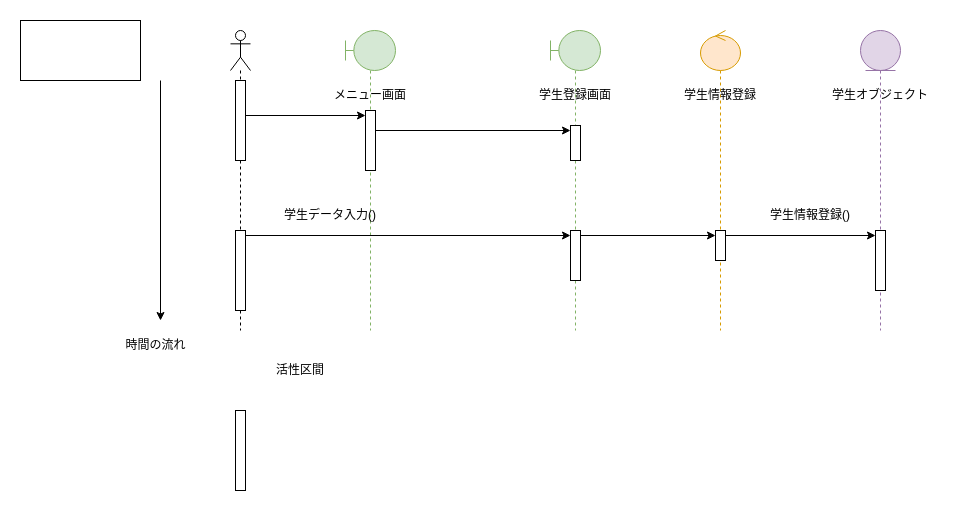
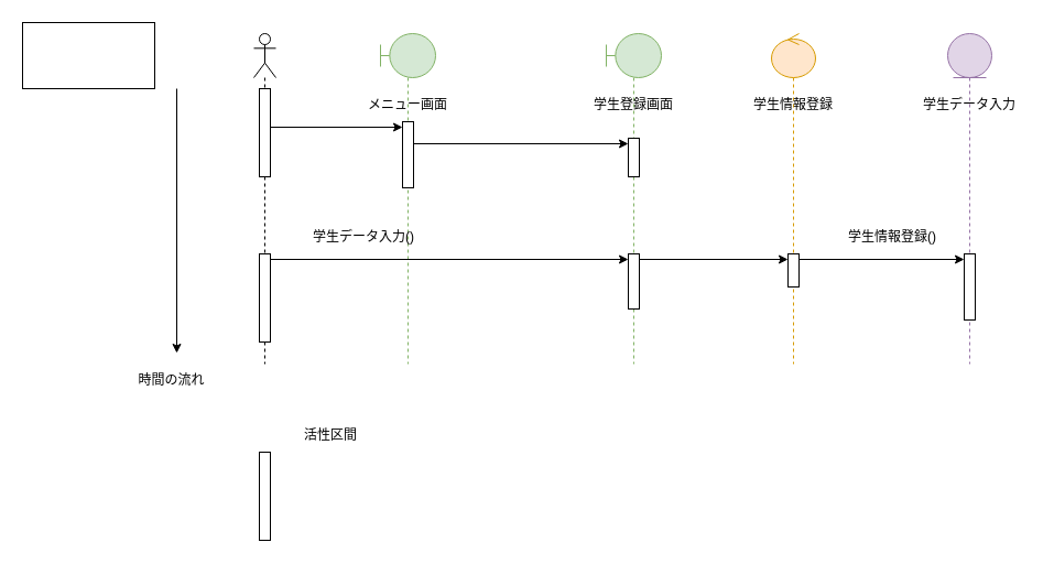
- <mxCell id="23" value="学生オブジェクト" style="text;html=1;align=center;verticalAlign=middle;whiteSpace=wrap;rounded=0;" vertex="1" parent="1"><mxGeometry x="825" y="80" width="110" height="30" as="geometry" /></mxCell>
+ <mxCell id="23" value="学生データ入力" style="text;html=1;align=center;verticalAlign=middle;whiteSpace=wrap;rounded=0;" vertex="1" parent="1"><mxGeometry x="825" y="80" width="110" height="30" as="geometry" /></mxCell>
- <mxCell id="11" value="活性区間" style="text;html=1;align=center;verticalAlign=middle;whiteSpace=wrap;rounded=0;" vertex="1" parent="1"><mxGeometry x="270" y="355" width="60" height="30" as="geometry" /></mxCell>
+ <mxCell id="11" value="活性区間" style="text;html=1;align=center;verticalAlign=middle;whiteSpace=wrap;rounded=0;" vertex="1" parent="1"><mxGeometry x="270" y="380" width="60" height="30" as="geometry" /></mxCell>
